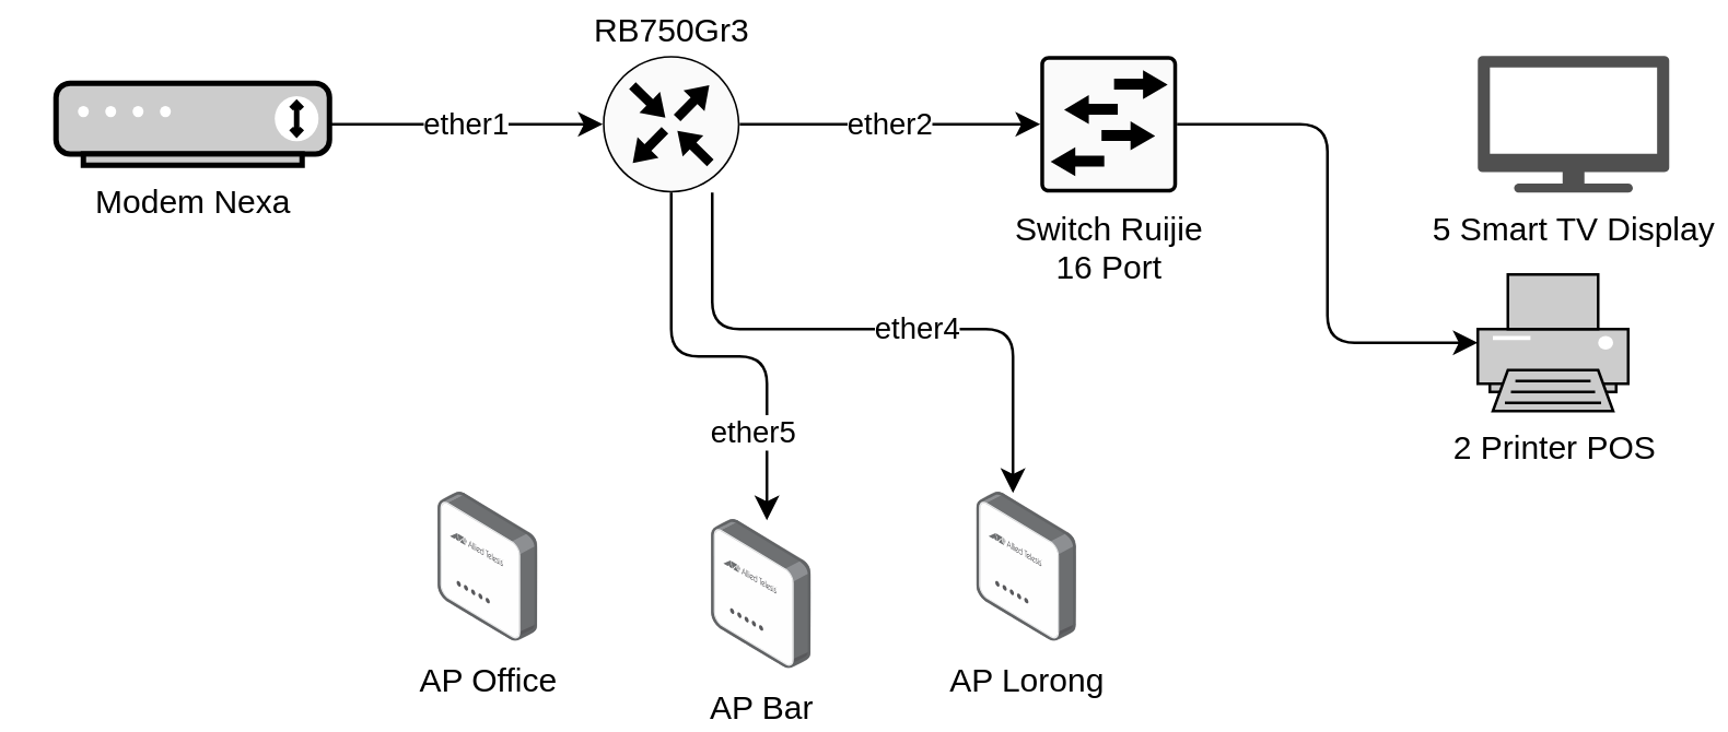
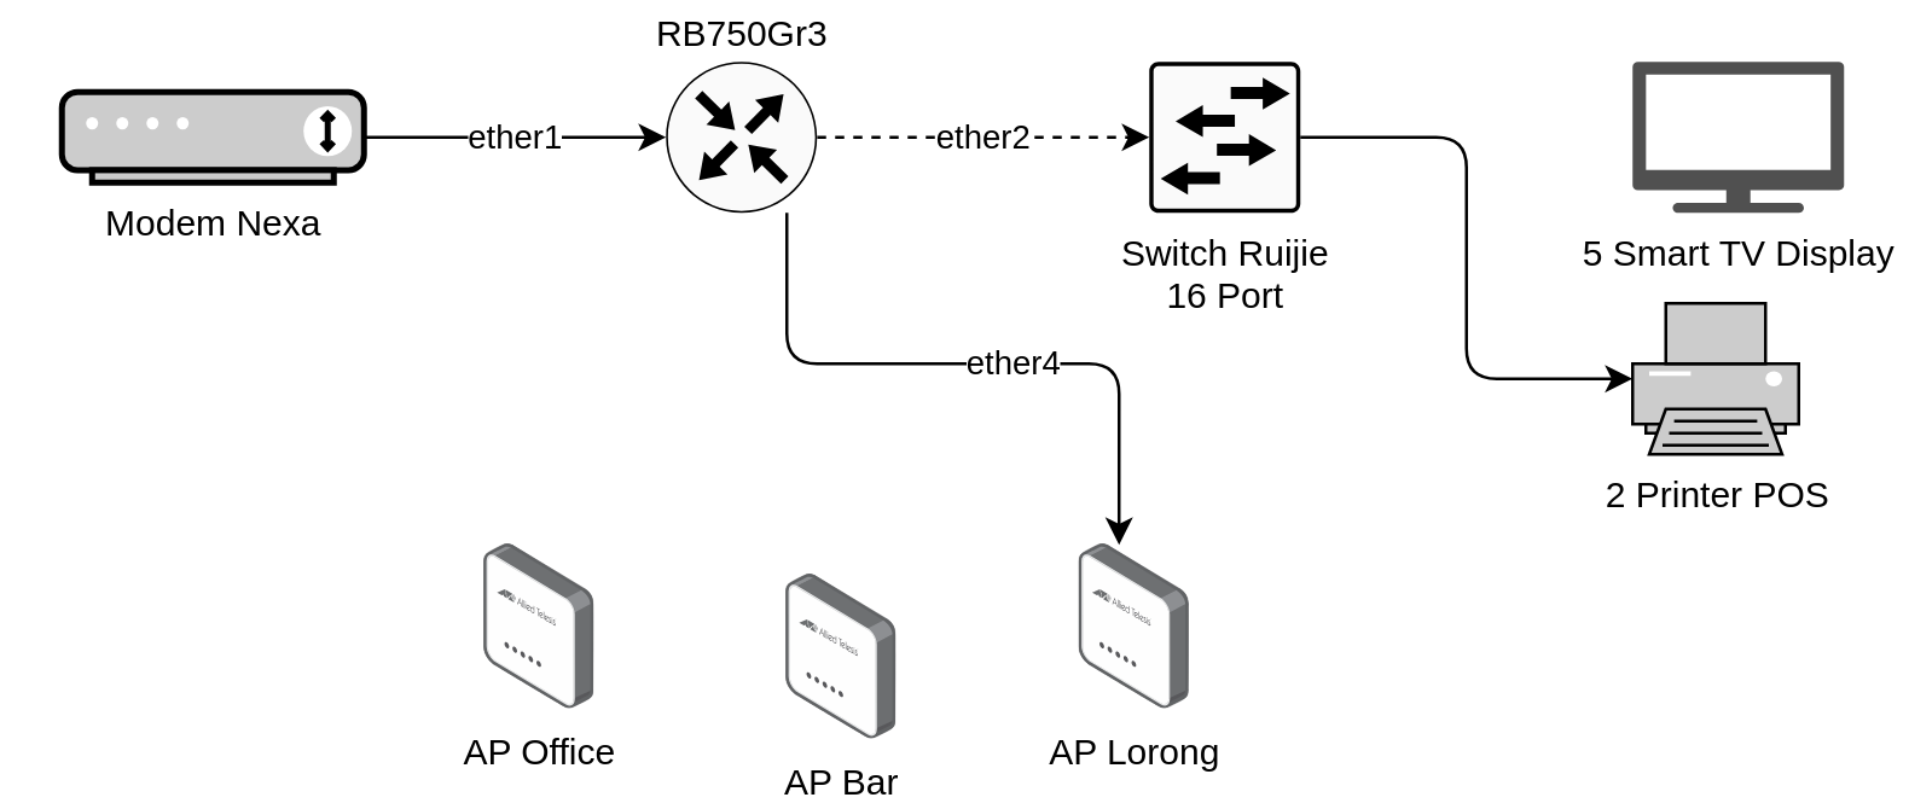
- <mxCell id="4" value="ether2" style="edgeStyle=orthogonalEdgeStyle;rounded=1;orthogonalLoop=1;jettySize=auto;html=1;" parent="1" source="5" target="6" edge="1"><mxGeometry relative="1" as="geometry" /></mxCell>
+ <mxCell id="4" value="ether2" style="edgeStyle=orthogonalEdgeStyle;rounded=1;orthogonalLoop=1;jettySize=auto;html=1;dashed=1;" parent="1" source="5" target="6" edge="1"><mxGeometry relative="1" as="geometry" /></mxCell>
- <mxCell id="10" style="edgeStyle=orthogonalEdgeStyle;rounded=1;orthogonalLoop=1;jettySize=auto;html=1;entryX=0.546;entryY=0;entryDx=0;entryDy=0;entryPerimeter=0;" parent="1" source="5" target="8" edge="1"><mxGeometry relative="1" as="geometry"><Array as="points"><mxPoint x="245" y="130" /><mxPoint x="280" y="130" /></Array></mxGeometry></mxCell>
- <mxCell id="11" value="ether5" style="edgeLabel;html=1;align=center;verticalAlign=middle;resizable=0;points=[];rounded=1;" parent="10" vertex="1" connectable="0"><mxGeometry x="0.582" y="-5" relative="1" as="geometry"><mxPoint as="offset" /></mxGeometry></mxCell>
